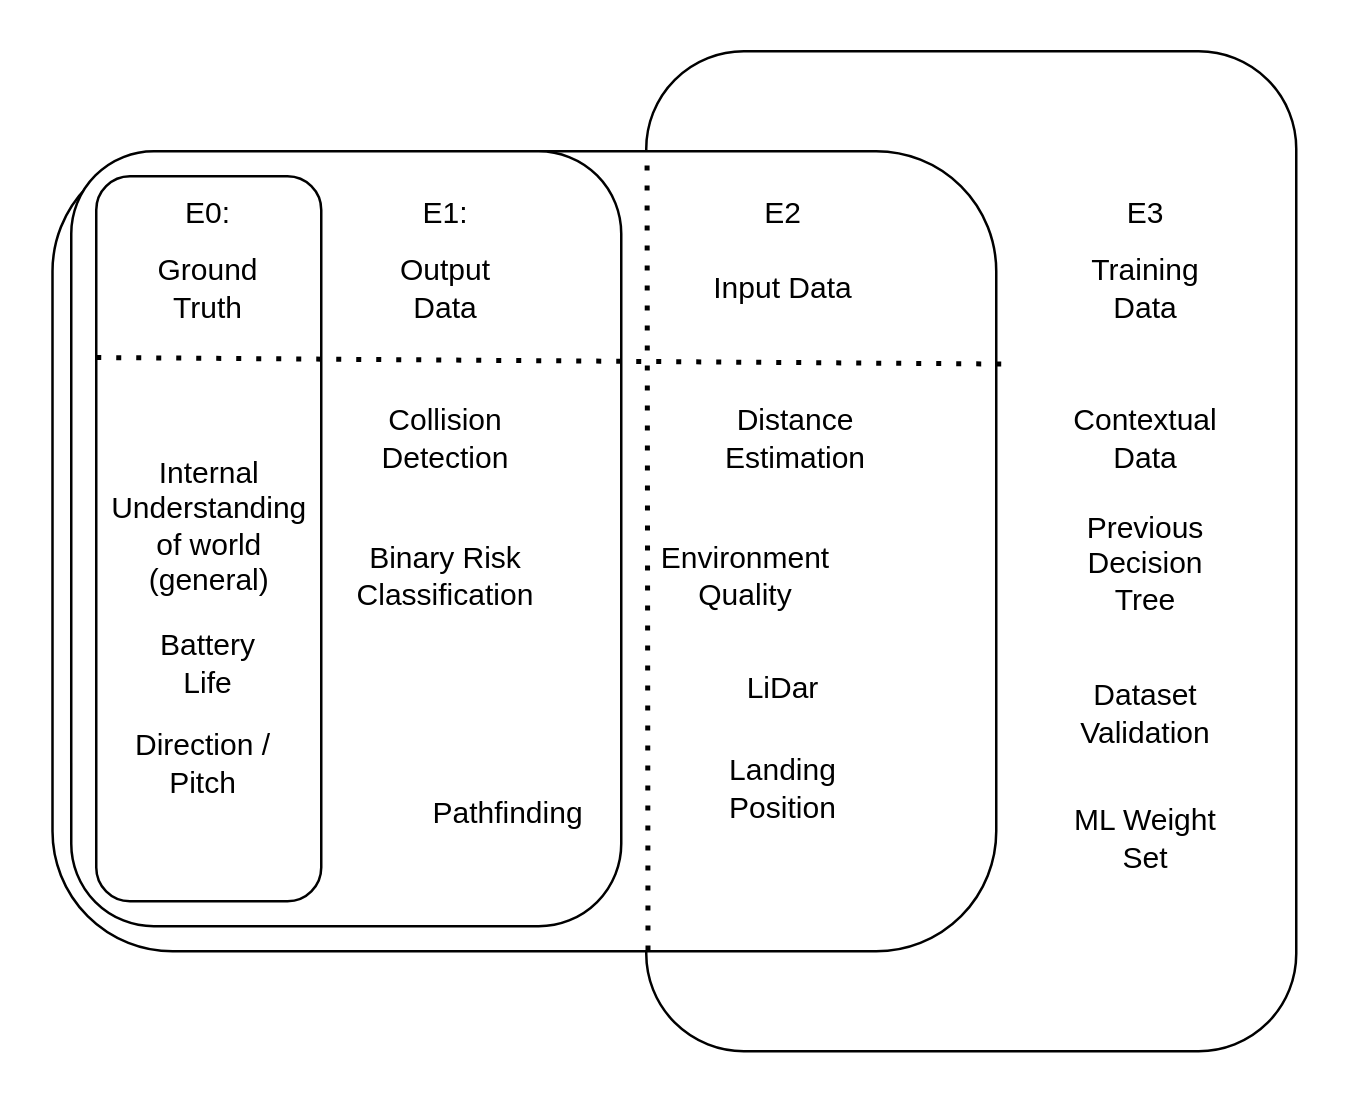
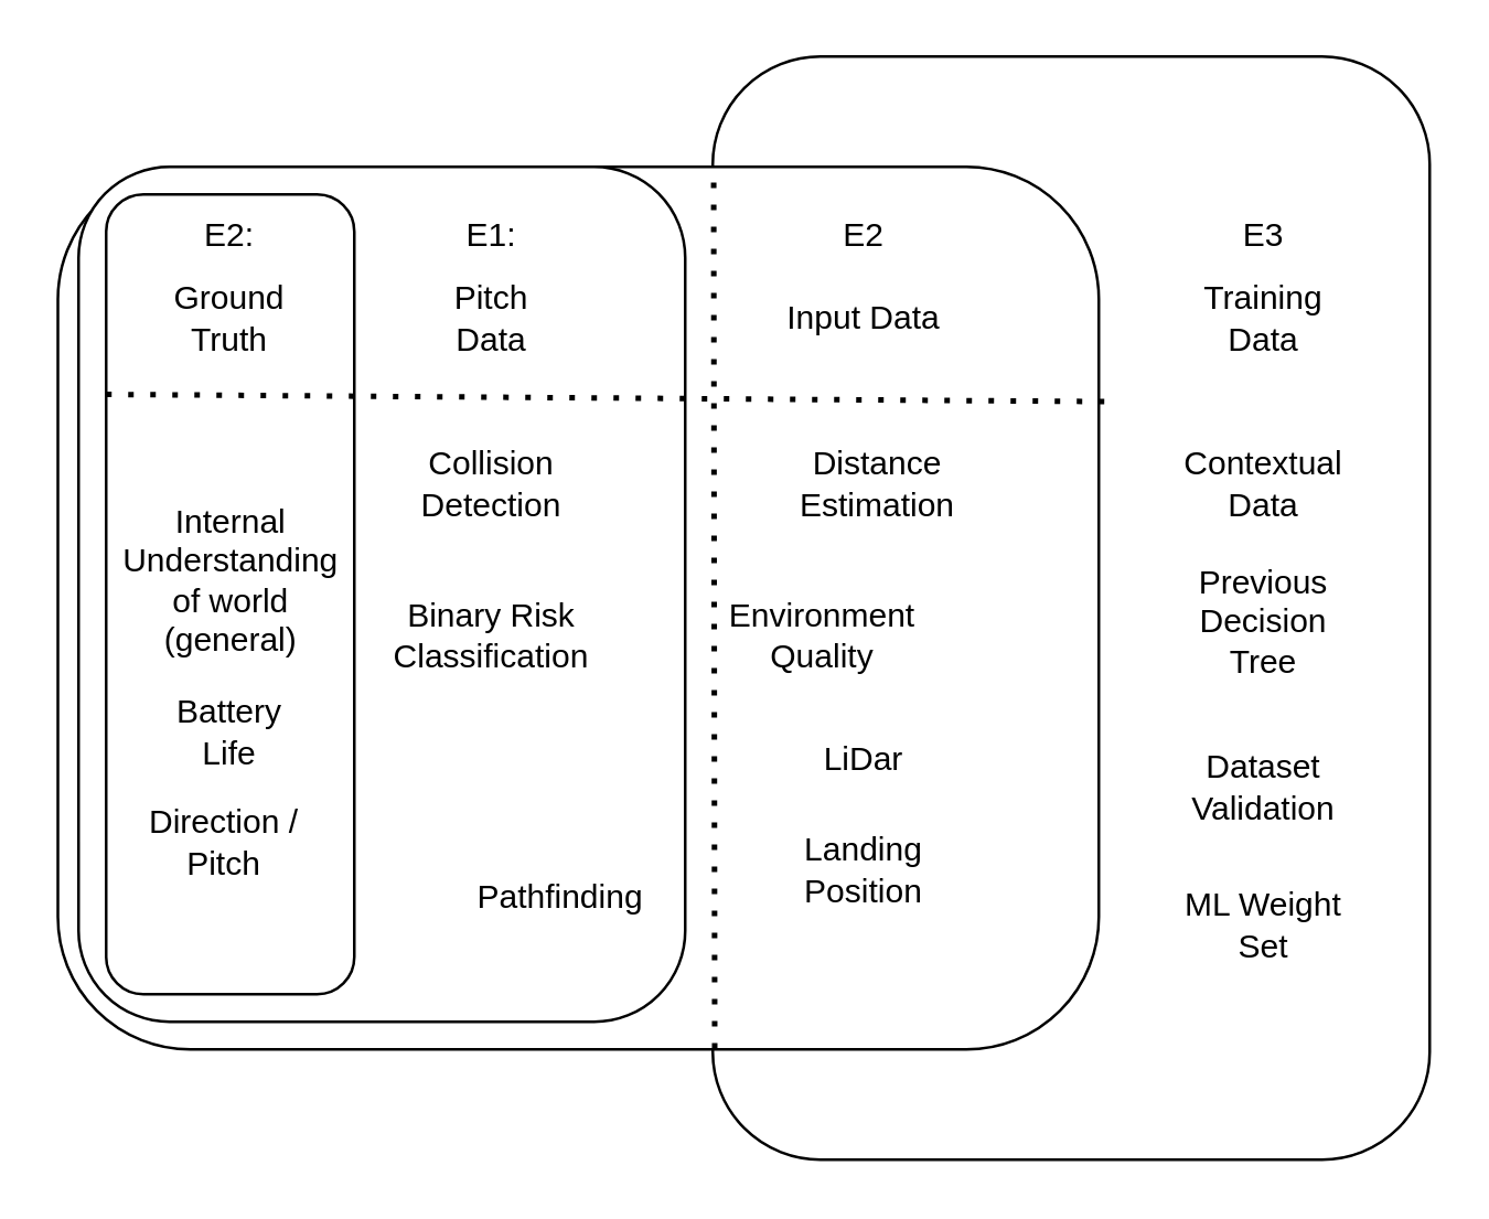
- <mxCell id="6" value="E0:" style="text;html=1;strokeColor=none;fillColor=none;align=center;verticalAlign=middle;whiteSpace=wrap;rounded=0;" vertex="1" parent="1"><mxGeometry x="53" y="70" width="60" height="30" as="geometry" /></mxCell>
+ <mxCell id="6" value="E2:" style="text;html=1;strokeColor=none;fillColor=none;align=center;verticalAlign=middle;whiteSpace=wrap;rounded=0;" vertex="1" parent="1"><mxGeometry x="53" y="70" width="60" height="30" as="geometry" /></mxCell>
- <mxCell id="13" value="&lt;div&gt;Output&lt;/div&gt;&lt;div&gt;Data&lt;br&gt;&lt;/div&gt;" style="text;html=1;strokeColor=none;fillColor=none;align=center;verticalAlign=middle;whiteSpace=wrap;rounded=0;" vertex="1" parent="1"><mxGeometry x="148" y="100" width="60" height="30" as="geometry" /></mxCell>
+ <mxCell id="13" value="&lt;div&gt;Pitch&lt;/div&gt;&lt;div&gt;Data&lt;br&gt;&lt;/div&gt;" style="text;html=1;strokeColor=none;fillColor=none;align=center;verticalAlign=middle;whiteSpace=wrap;rounded=0;" vertex="1" parent="1"><mxGeometry x="148" y="100" width="60" height="30" as="geometry" /></mxCell>
